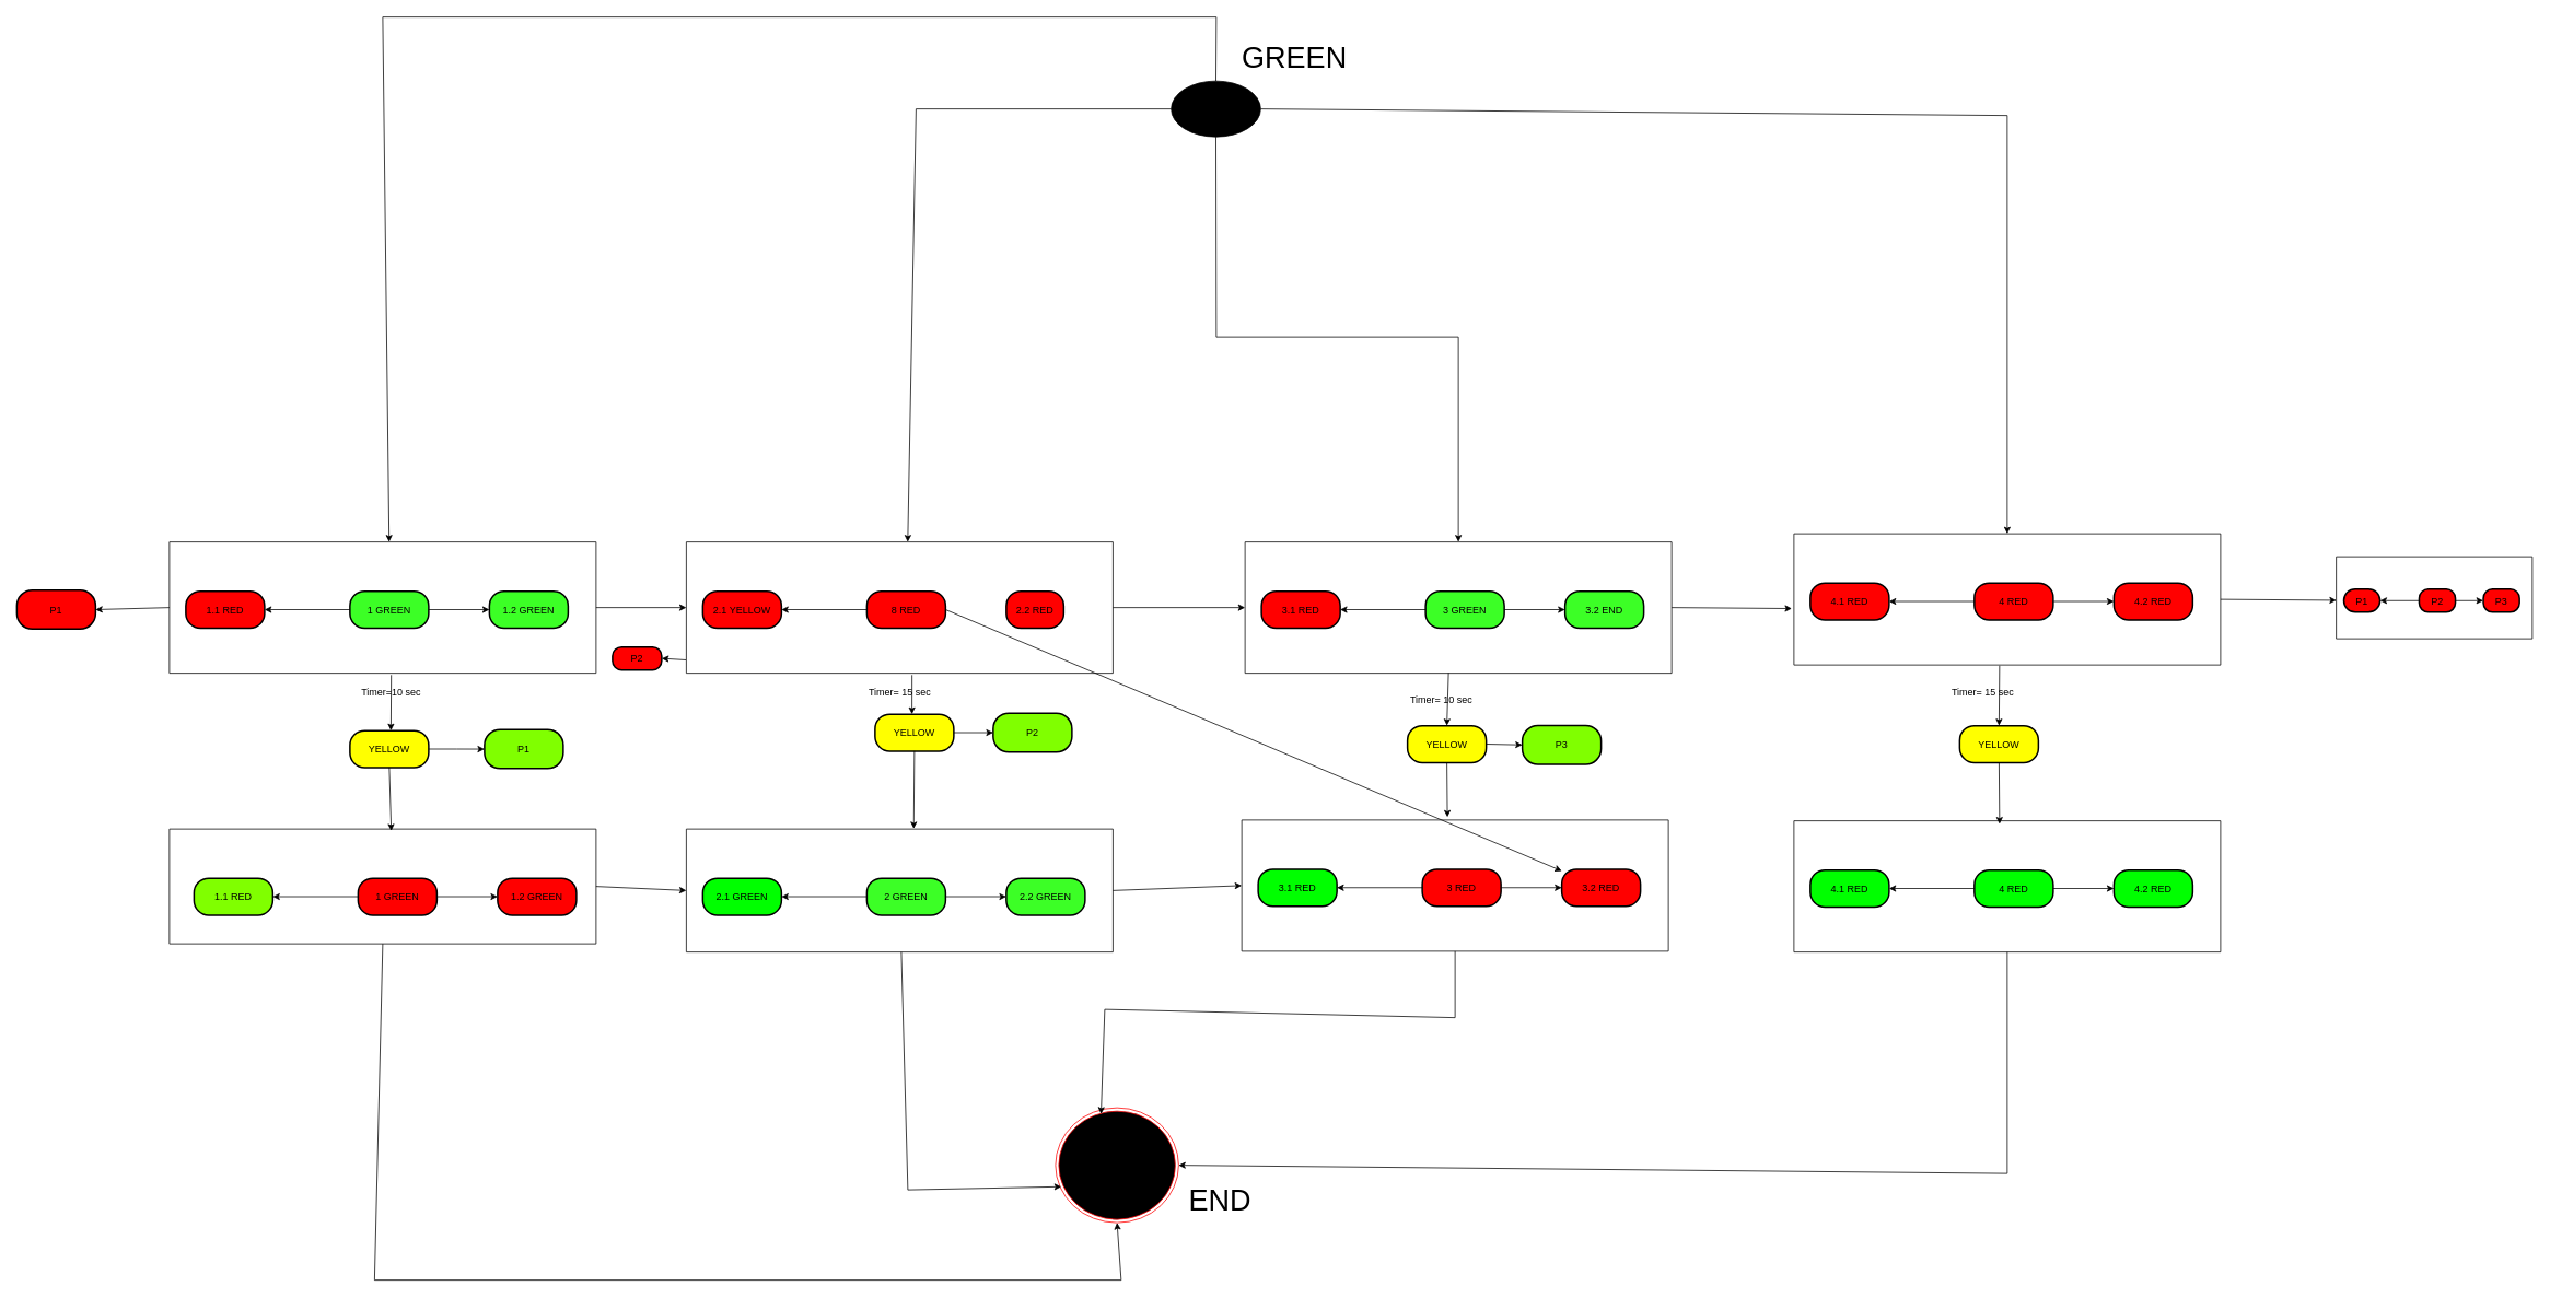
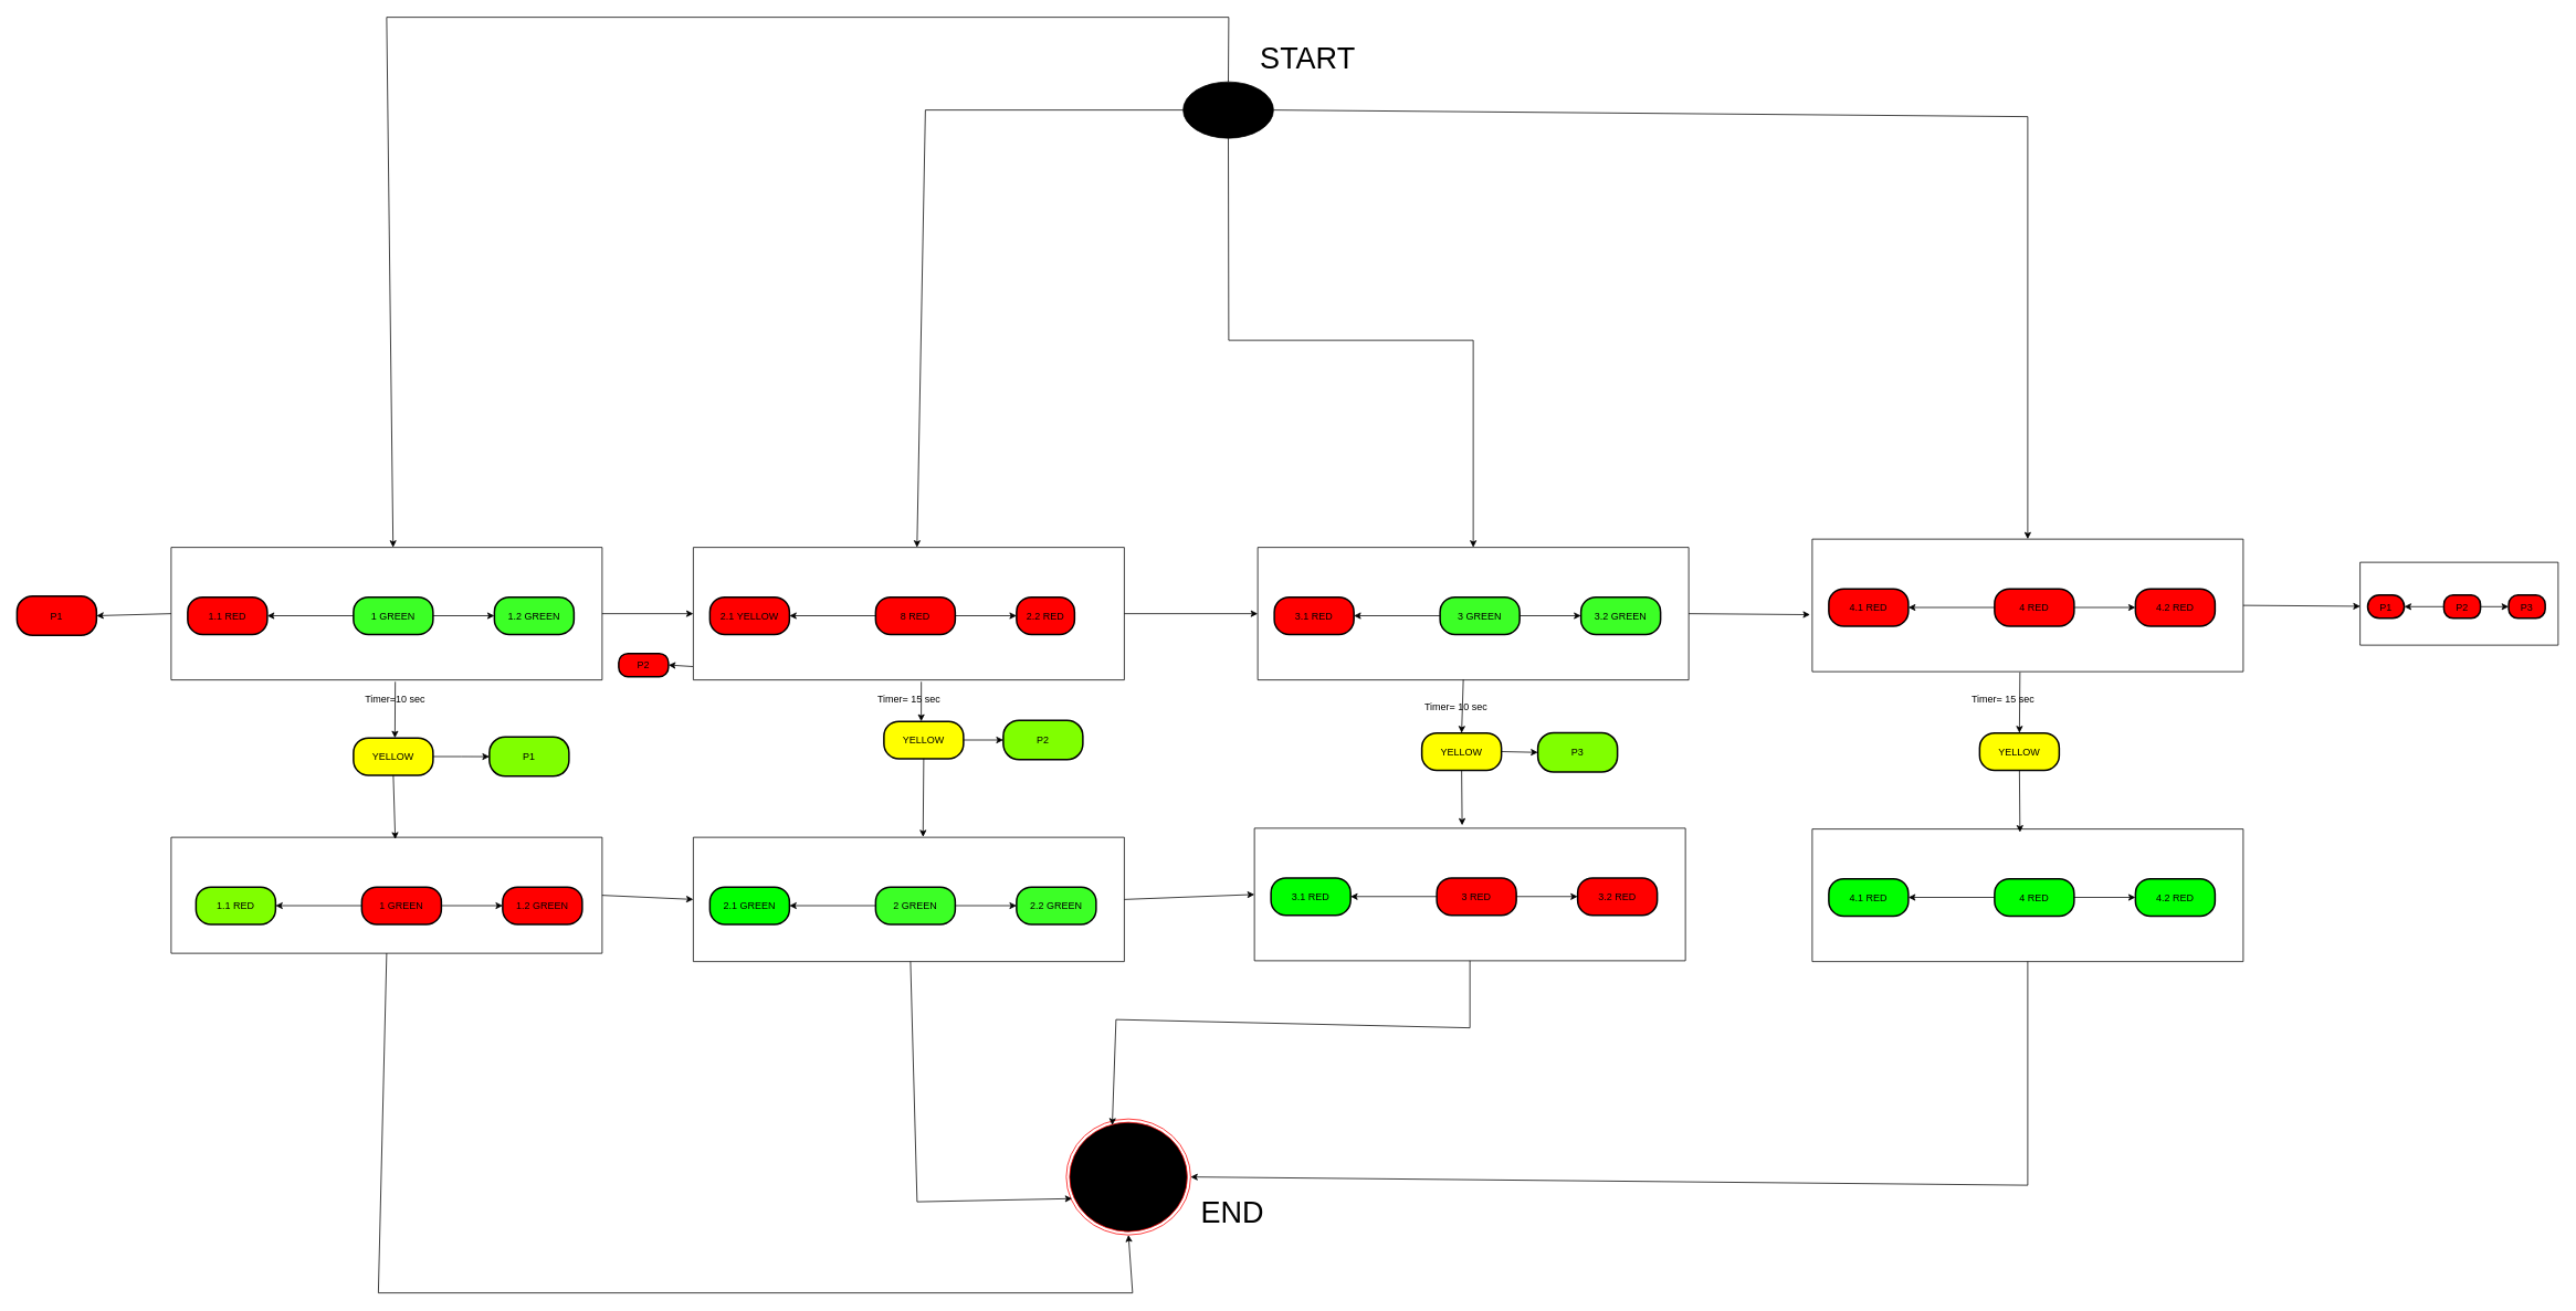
- <mxCell id="108" value="&lt;font style=&quot;font-size: 36px;&quot;&gt;GREEN&lt;/font&gt;" style="text;html=1;align=center;verticalAlign=middle;resizable=0;points=[];autosize=1;strokeColor=none;fillColor=none;" vertex="1" parent="1"><mxGeometry x="1507" y="39" width="140" height="60" as="geometry" /></mxCell>
+ <mxCell id="108" value="&lt;font style=&quot;font-size: 36px;&quot;&gt;START&lt;/font&gt;" style="text;html=1;align=center;verticalAlign=middle;resizable=0;points=[];autosize=1;strokeColor=none;fillColor=none;" vertex="1" parent="1"><mxGeometry x="1507" y="39" width="140" height="60" as="geometry" /></mxCell>
- <mxCell id="55" value="3.2 END" style="rounded=1;arcSize=40;strokeWidth=2;fillColor=#3CFF26;" vertex="1" parent="52"><mxGeometry x="390" y="60" width="96" height="45" as="geometry" /></mxCell>
+ <mxCell id="55" value="3.2 GREEN" style="rounded=1;arcSize=40;strokeWidth=2;fillColor=#3CFF26;" vertex="1" parent="52"><mxGeometry x="390" y="60" width="96" height="45" as="geometry" /></mxCell>
- <mxCell id="28" value="" style="endArrow=classic;html=1;rounded=0;exitX=1;exitY=0.5;exitDx=0;exitDy=0;" edge="1" parent="26" source="27" target="63"><mxGeometry width="50" height="50" relative="1" as="geometry"><mxPoint x="10" y="60" as="sourcePoint" /><mxPoint x="150" y="3" as="targetPoint" /></mxGeometry></mxCell>
+ <mxCell id="28" value="" style="endArrow=classic;html=1;rounded=0;exitX=1;exitY=0.5;exitDx=0;exitDy=0;entryX=0;entryY=0.5;entryDx=0;entryDy=0;" edge="1" parent="26" source="27" target="29"><mxGeometry width="50" height="50" relative="1" as="geometry"><mxPoint x="10" y="60" as="sourcePoint" /><mxPoint x="150" y="3" as="targetPoint" /></mxGeometry></mxCell>
